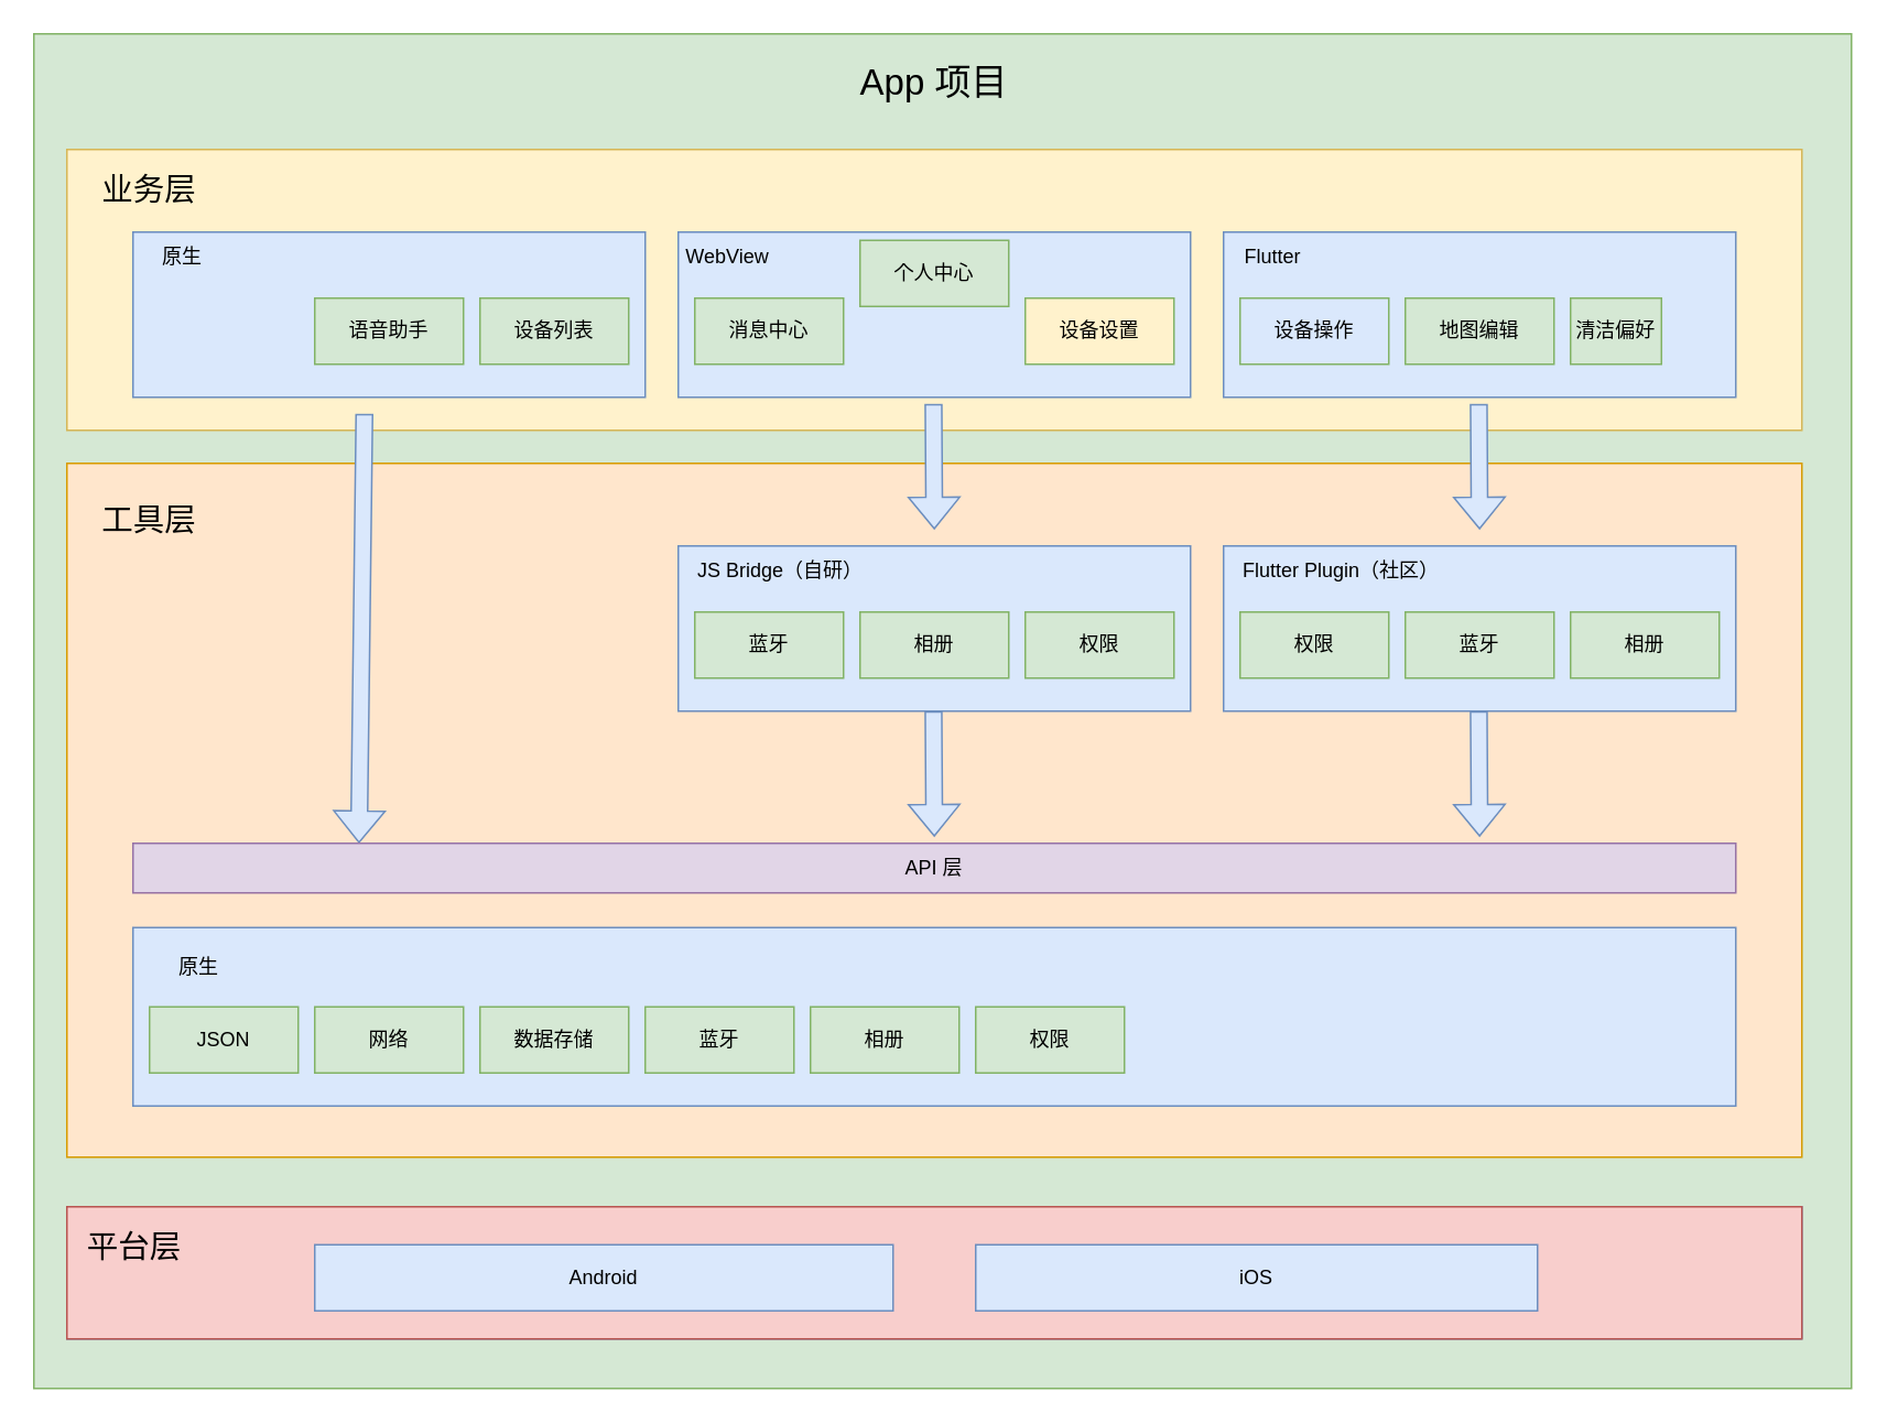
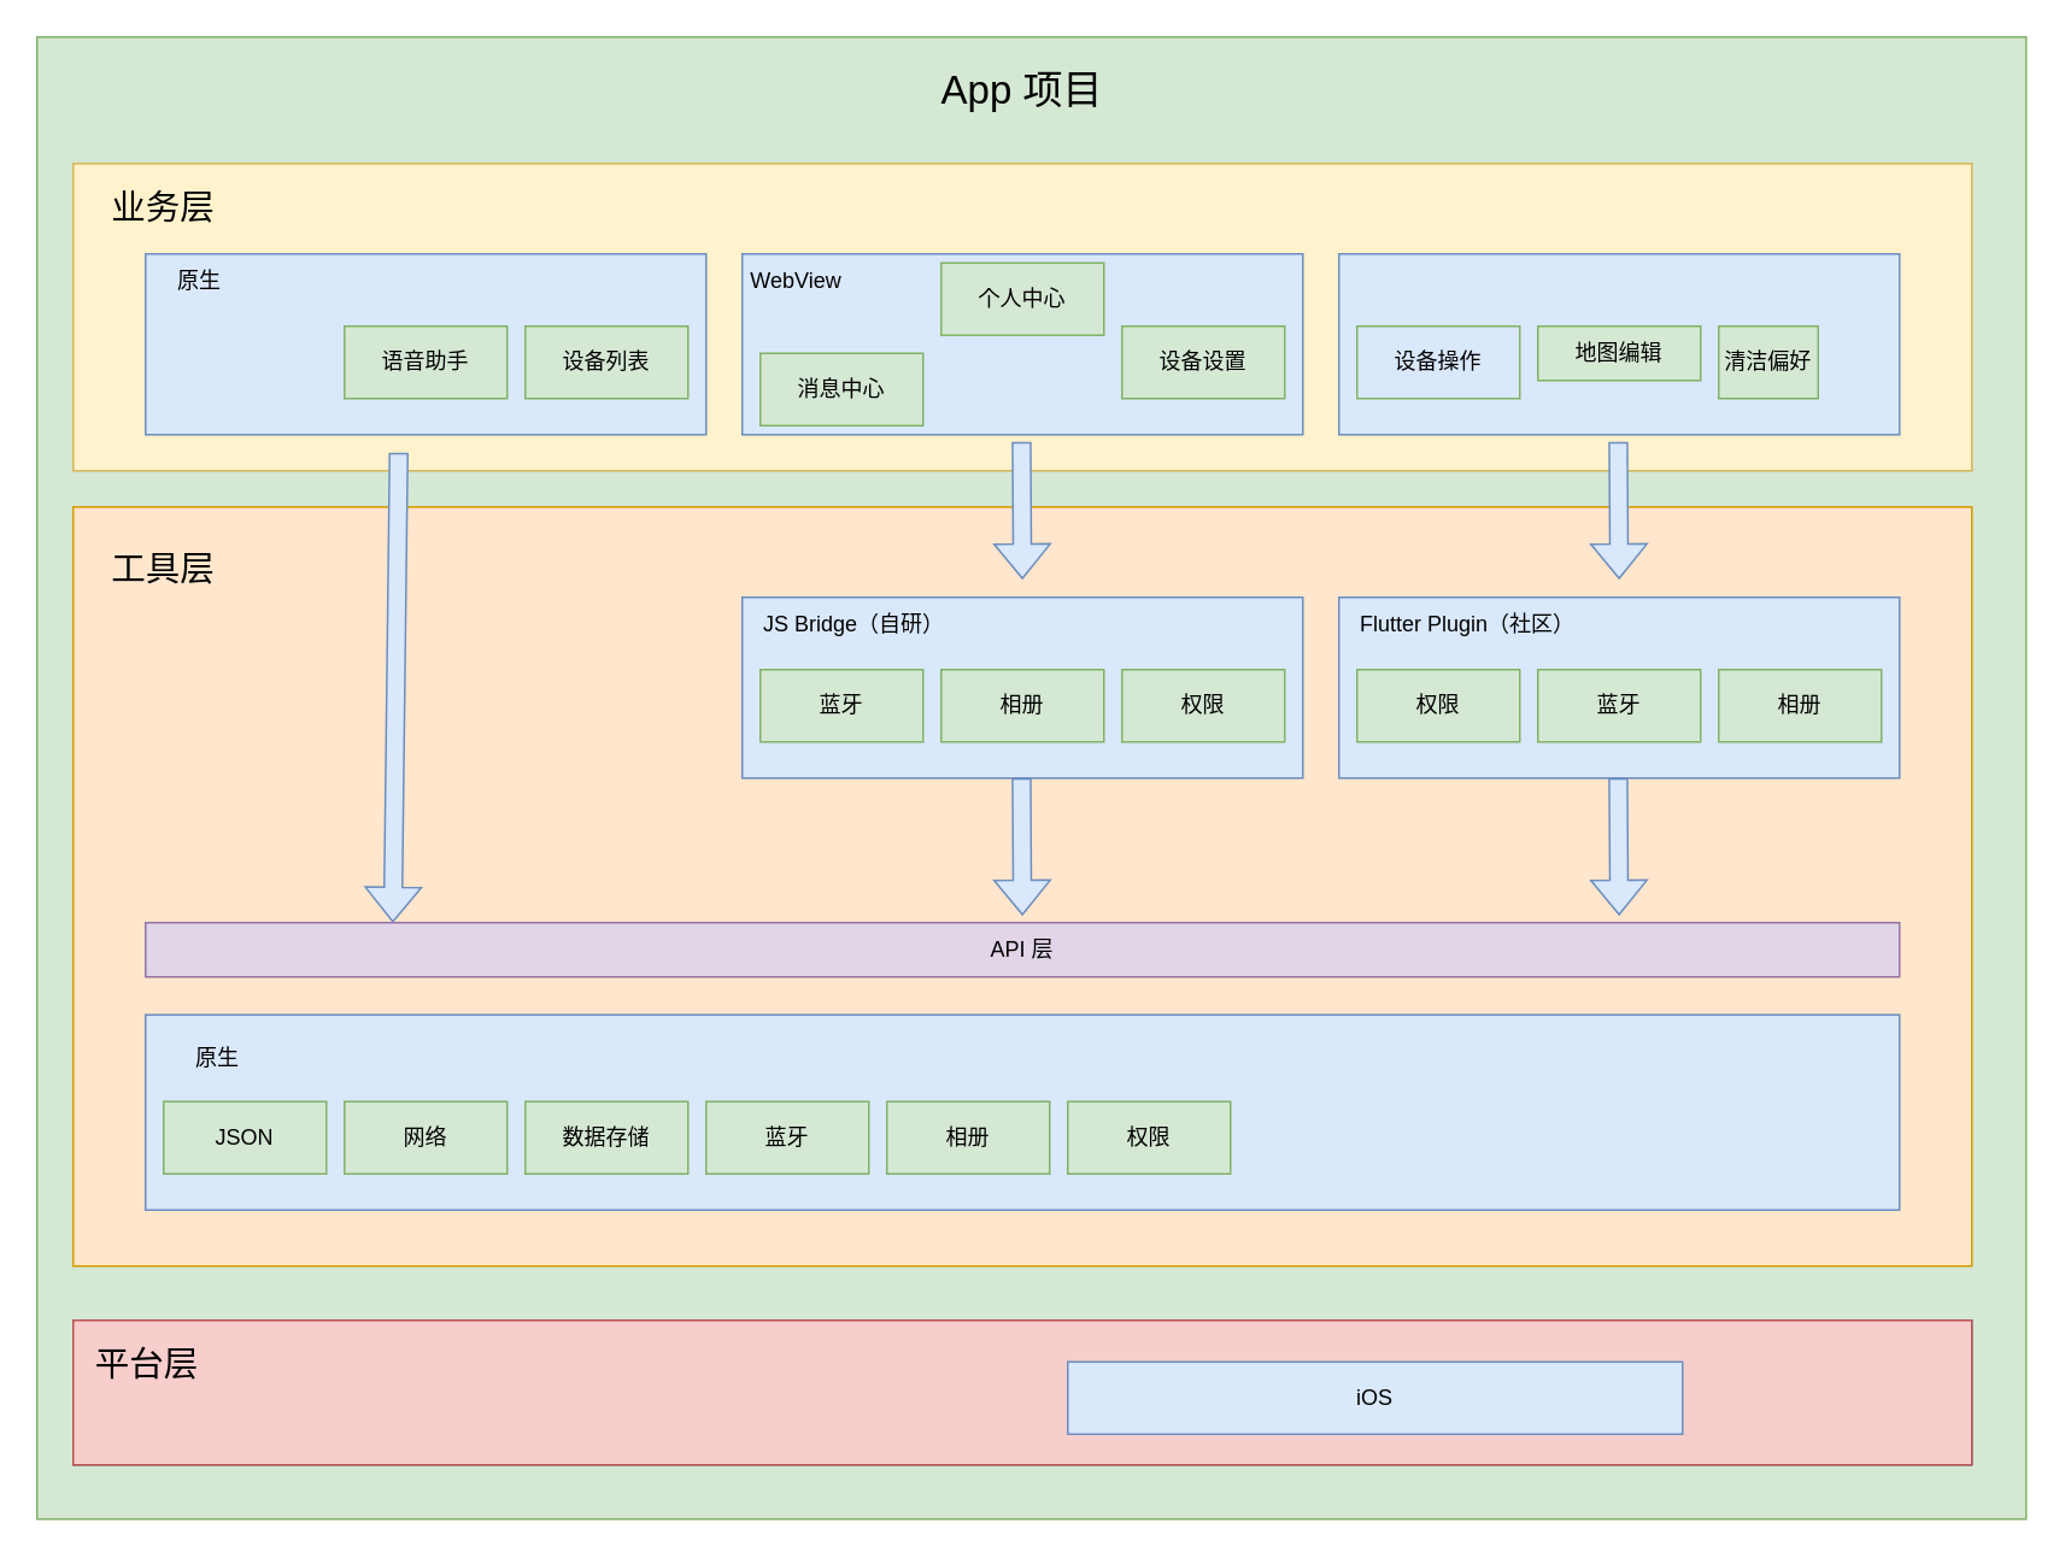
- <mxCell id="18" value="Flutter" style="text;html=1;align=center;verticalAlign=middle;whiteSpace=wrap;rounded=0;" vertex="1" parent="16"><mxGeometry width="60" height="30" as="geometry" /></mxCell>
- <mxCell id="13" value="消息中心" style="rounded=0;whiteSpace=wrap;html=1;fillColor=#d5e8d4;strokeColor=#82b366;" vertex="1" parent="10"><mxGeometry x="10" y="40" width="90" height="40" as="geometry" /></mxCell>
+ <mxCell id="13" value="消息中心" style="rounded=0;whiteSpace=wrap;html=1;fillColor=#d5e8d4;strokeColor=#82b366;" vertex="1" parent="10"><mxGeometry x="10" y="55" width="90" height="40" as="geometry" /></mxCell>
- <mxCell id="15" value="设备设置" style="rounded=0;whiteSpace=wrap;html=1;fillColor=#fff2cc;strokeColor=#82b366;" vertex="1" parent="10"><mxGeometry x="210" y="40" width="90" height="40" as="geometry" /></mxCell>
+ <mxCell id="15" value="设备设置" style="rounded=0;whiteSpace=wrap;html=1;fillColor=#d5e8d4;strokeColor=#82b366;" vertex="1" parent="10"><mxGeometry x="210" y="40" width="90" height="40" as="geometry" /></mxCell>
- <mxCell id="20" value="地图编辑" style="rounded=0;whiteSpace=wrap;html=1;fillColor=#d5e8d4;strokeColor=#82b366;" vertex="1" parent="16"><mxGeometry x="110" y="40" width="90" height="40" as="geometry" /></mxCell>
+ <mxCell id="20" value="地图编辑" style="rounded=0;whiteSpace=wrap;html=1;fillColor=#d5e8d4;strokeColor=#82b366;" vertex="1" parent="16"><mxGeometry x="110" y="40" width="90" height="30" as="geometry" /></mxCell>
- <mxCell id="43" value="Android" style="rounded=0;whiteSpace=wrap;html=1;fillColor=#dae8fc;strokeColor=#6c8ebf;" vertex="1" parent="40"><mxGeometry x="150" y="23" width="350" height="40" as="geometry" /></mxCell>
